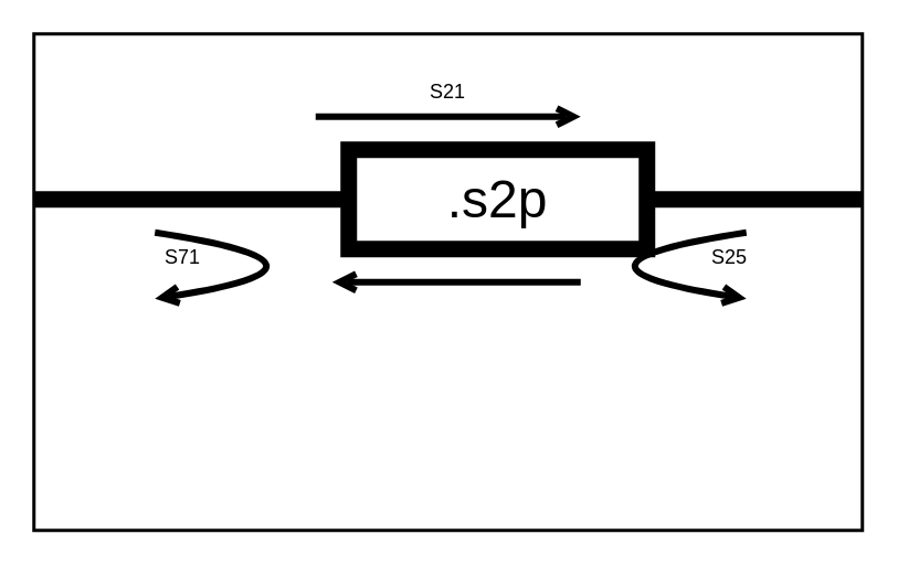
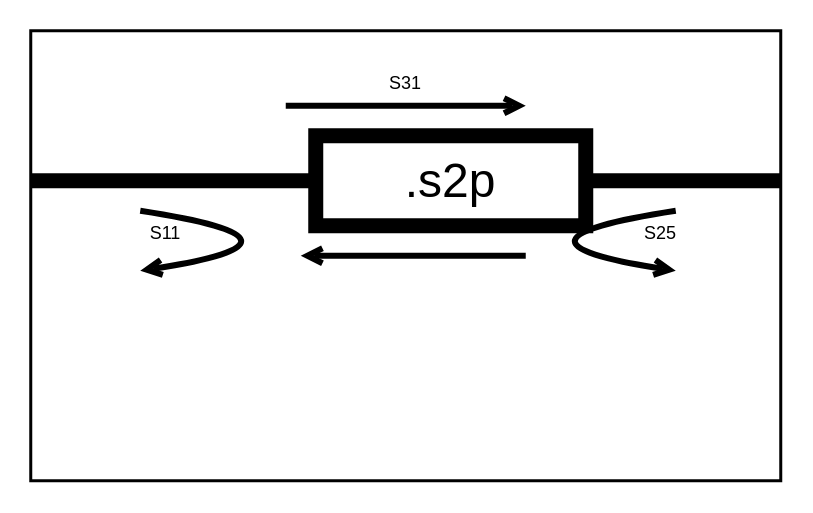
- <mxCell id="8" value="S21" style="text;strokeColor=none;align=center;fillColor=none;html=1;verticalAlign=middle;whiteSpace=wrap;rounded=0;" vertex="1" parent="1"><mxGeometry x="240" y="40" width="60" height="30" as="geometry" /></mxCell>
+ <mxCell id="8" value="S31" style="text;strokeColor=none;align=center;fillColor=none;html=1;verticalAlign=middle;whiteSpace=wrap;rounded=0;" vertex="1" parent="1"><mxGeometry x="240" y="40" width="60" height="30" as="geometry" /></mxCell>
- <mxCell id="6" value="S71" style="text;strokeColor=none;align=center;fillColor=none;html=1;verticalAlign=middle;whiteSpace=wrap;rounded=0;" vertex="1" parent="1"><mxGeometry x="80" y="140" width="60" height="30" as="geometry" /></mxCell>
+ <mxCell id="6" value="S11" style="text;strokeColor=none;align=center;fillColor=none;html=1;verticalAlign=middle;whiteSpace=wrap;rounded=0;" vertex="1" parent="1"><mxGeometry x="80" y="140" width="60" height="30" as="geometry" /></mxCell>
